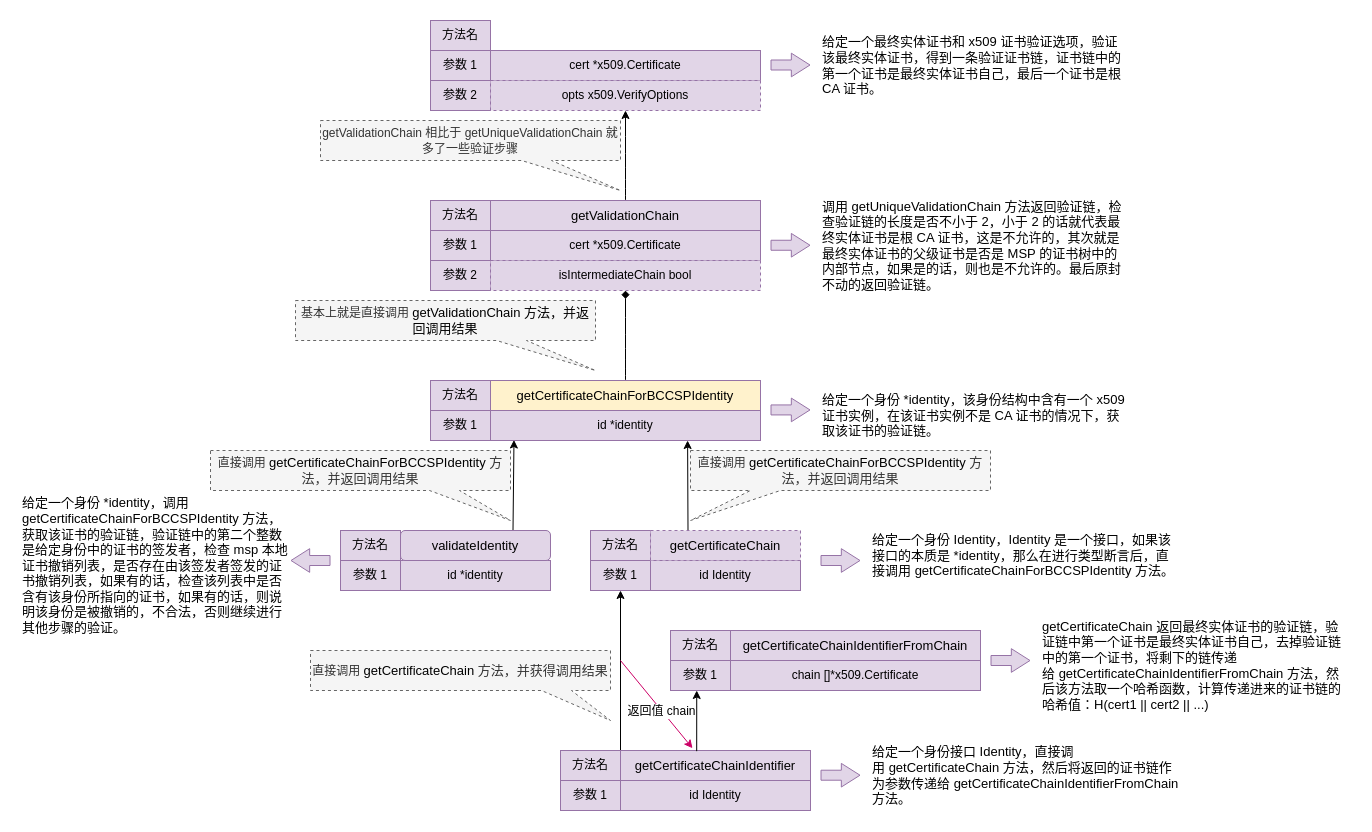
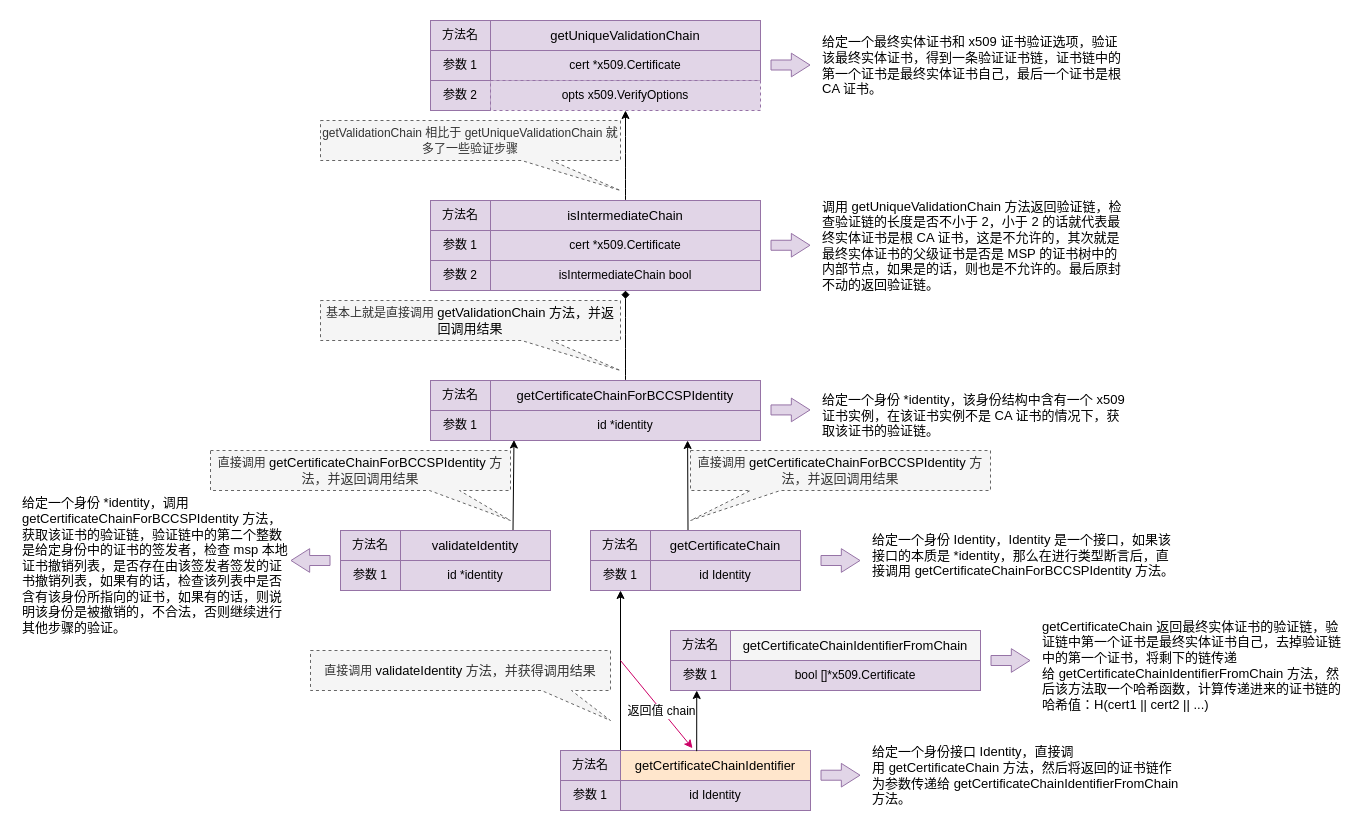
+ <mxCell id="6" value="&lt;span style=&quot;font-size: 13px;&quot;&gt;getUniqueValidationChain&lt;/span&gt;" style="rounded=0;whiteSpace=wrap;html=1;fontFamily=Helvetica;fontSize=12;fillColor=#e1d5e7;strokeColor=#9673a6;fillStyle=auto;" parent="1" vertex="1"><mxGeometry x="490" y="20" width="270" height="30" as="geometry" /></mxCell>
- <mxCell id="15" value="&lt;span style=&quot;font-size: 13px;&quot;&gt;getValidationChain&lt;/span&gt;" style="rounded=0;whiteSpace=wrap;html=1;fontFamily=Helvetica;fontSize=12;fillColor=#e1d5e7;strokeColor=#9673a6;fillStyle=auto;" parent="1" vertex="1"><mxGeometry x="490" y="200" width="270" height="30" as="geometry" /></mxCell>
+ <mxCell id="15" value="&lt;span style=&quot;font-size: 13px;&quot;&gt;isIntermediateChain&lt;/span&gt;" style="rounded=0;whiteSpace=wrap;html=1;fontFamily=Helvetica;fontSize=12;fillColor=#e1d5e7;strokeColor=#9673a6;fillStyle=auto;" parent="1" vertex="1"><mxGeometry x="490" y="200" width="270" height="30" as="geometry" /></mxCell>
- <mxCell id="19" value="isIntermediateChain bool" style="rounded=0;whiteSpace=wrap;html=1;fontFamily=Helvetica;fontSize=12;fillColor=#e1d5e7;strokeColor=#9673a6;fillStyle=auto;dashed=1;" parent="1" vertex="1"><mxGeometry x="490" y="260" width="270" height="30" as="geometry" /></mxCell>
+ <mxCell id="19" value="isIntermediateChain bool" style="rounded=0;whiteSpace=wrap;html=1;fontFamily=Helvetica;fontSize=12;fillColor=#e1d5e7;strokeColor=#9673a6;fillStyle=auto;" parent="1" vertex="1"><mxGeometry x="490" y="260" width="270" height="30" as="geometry" /></mxCell>
- <mxCell id="30" value="&lt;font style=&quot;border-color: var(--border-color); font-size: 12px;&quot;&gt;基本上就是直接调用&amp;nbsp;&lt;/font&gt;&lt;span style=&quot;border-color: var(--border-color); color: rgb(0, 0, 0);&quot;&gt;getValidationChain 方法，并返回调用结果&lt;/span&gt;" style="shape=callout;whiteSpace=wrap;html=1;perimeter=calloutPerimeter;fontFamily=Helvetica;fontSize=13;position2=1;size=30;position=0.67;fillColor=#f5f5f5;strokeColor=#666666;fontColor=#333333;dashed=1;base=30;" parent="1" vertex="1"><mxGeometry x="295" y="300" width="300" height="70" as="geometry" /></mxCell>
+ <mxCell id="30" value="&lt;font style=&quot;border-color: var(--border-color); font-size: 12px;&quot;&gt;基本上就是直接调用&amp;nbsp;&lt;/font&gt;&lt;span style=&quot;border-color: var(--border-color); color: rgb(0, 0, 0);&quot;&gt;getValidationChain 方法，并返回调用结果&lt;/span&gt;" style="shape=callout;whiteSpace=wrap;html=1;perimeter=calloutPerimeter;fontFamily=Helvetica;fontSize=13;position2=1;size=30;position=0.67;fillColor=#f5f5f5;strokeColor=#666666;fontColor=#333333;dashed=1;base=30;" parent="1" vertex="1"><mxGeometry x="320" y="300" width="300" height="70" as="geometry" /></mxCell>
- <mxCell id="28" value="&lt;span style=&quot;font-size: 13px;&quot;&gt;getCertificateChainForBCCSPIdentity&lt;/span&gt;" style="rounded=0;whiteSpace=wrap;html=1;fontFamily=Helvetica;fontSize=12;fillColor=#fff2cc;strokeColor=#9673a6;fillStyle=auto;" parent="1" vertex="1"><mxGeometry x="490" y="380" width="270" height="30" as="geometry" /></mxCell>
+ <mxCell id="28" value="&lt;span style=&quot;font-size: 13px;&quot;&gt;getCertificateChainForBCCSPIdentity&lt;/span&gt;" style="rounded=0;whiteSpace=wrap;html=1;fontFamily=Helvetica;fontSize=12;fillColor=#e1d5e7;strokeColor=#9673a6;fillStyle=auto;" parent="1" vertex="1"><mxGeometry x="490" y="380" width="270" height="30" as="geometry" /></mxCell>
- <mxCell id="63" value="&lt;span style=&quot;font-size: 13px;&quot;&gt;validateIdentity&lt;/span&gt;" style="whiteSpace=wrap;html=1;fontFamily=Helvetica;fontSize=12;fillColor=#e1d5e7;strokeColor=#9673a6;fillStyle=auto;rounded=1;" parent="1" vertex="1"><mxGeometry x="400" y="530" width="150" height="30" as="geometry" /></mxCell>
+ <mxCell id="63" value="&lt;span style=&quot;font-size: 13px;&quot;&gt;validateIdentity&lt;/span&gt;" style="rounded=0;whiteSpace=wrap;html=1;fontFamily=Helvetica;fontSize=12;fillColor=#e1d5e7;strokeColor=#9673a6;fillStyle=auto;" parent="1" vertex="1"><mxGeometry x="400" y="530" width="150" height="30" as="geometry" /></mxCell>
- <mxCell id="37" value="&lt;span style=&quot;font-size: 13px;&quot;&gt;getCertificateChain&lt;/span&gt;" style="rounded=0;whiteSpace=wrap;html=1;fontFamily=Helvetica;fontSize=12;fillColor=#e1d5e7;strokeColor=#9673a6;fillStyle=auto;dashed=1;" parent="1" vertex="1"><mxGeometry x="650" y="530" width="150" height="30" as="geometry" /></mxCell>
+ <mxCell id="37" value="&lt;span style=&quot;font-size: 13px;&quot;&gt;getCertificateChain&lt;/span&gt;" style="rounded=0;whiteSpace=wrap;html=1;fontFamily=Helvetica;fontSize=12;fillColor=#e1d5e7;strokeColor=#9673a6;fillStyle=auto;" parent="1" vertex="1"><mxGeometry x="650" y="530" width="150" height="30" as="geometry" /></mxCell>
- <mxCell id="51" value="&lt;span style=&quot;font-size: 13px;&quot;&gt;getCertificateChainIdentifierFromChain&lt;/span&gt;" style="rounded=0;whiteSpace=wrap;html=1;fontFamily=Helvetica;fontSize=12;fillColor=#e1d5e7;strokeColor=#9673a6;fillStyle=auto;" parent="1" vertex="1"><mxGeometry x="730" y="630" width="250" height="30" as="geometry" /></mxCell>
+ <mxCell id="51" value="&lt;span style=&quot;font-size: 13px;&quot;&gt;getCertificateChainIdentifierFromChain&lt;/span&gt;" style="rounded=0;whiteSpace=wrap;html=1;fontFamily=Helvetica;fontSize=12;fillColor=#f5f5f5;strokeColor=#9673a6;fillStyle=auto;" parent="1" vertex="1"><mxGeometry x="730" y="630" width="250" height="30" as="geometry" /></mxCell>
- <mxCell id="74" value="&lt;font style=&quot;border-color: var(--border-color); color: rgb(51, 51, 51);&quot;&gt;直接调用&amp;nbsp;&lt;/font&gt;&lt;span style=&quot;border-color: var(--border-color); font-size: 13px;&quot;&gt;&lt;span style=&quot;color: rgb(0, 0, 0);&quot;&gt;getCertificateChain&lt;/span&gt;&amp;nbsp;方法，并获得调用结果&lt;/span&gt;" style="shape=callout;whiteSpace=wrap;html=1;perimeter=calloutPerimeter;fillStyle=auto;fontFamily=Helvetica;fontSize=12;position2=1;size=30;position=0.77;base=30;dashed=1;fillColor=#f5f5f5;fontColor=#333333;strokeColor=#666666;" parent="1" vertex="1"><mxGeometry y="650" width="300" height="70" as="geometry" x="310" /></mxCell>
+ <mxCell id="74" value="&lt;font style=&quot;border-color: var(--border-color); color: rgb(51, 51, 51);&quot;&gt;直接调用&amp;nbsp;&lt;/font&gt;&lt;span style=&quot;border-color: var(--border-color); font-size: 13px;&quot;&gt;&lt;span style=&quot;color: rgb(0, 0, 0);&quot;&gt;validateIdentity&lt;/span&gt;&amp;nbsp;方法，并获得调用结果&lt;/span&gt;" style="shape=callout;whiteSpace=wrap;html=1;perimeter=calloutPerimeter;fillStyle=auto;fontFamily=Helvetica;fontSize=12;position2=1;size=30;position=0.77;base=30;dashed=1;fillColor=#f5f5f5;fontColor=#333333;strokeColor=#666666;" parent="1" vertex="1"><mxGeometry y="650" width="300" height="70" as="geometry" x="310" /></mxCell>
- <mxCell id="48" value="chain []*x509.Certificate" style="rounded=0;whiteSpace=wrap;html=1;fontFamily=Helvetica;fontSize=12;fillColor=#e1d5e7;strokeColor=#9673a6;fillStyle=auto;" parent="1" vertex="1"><mxGeometry x="730" y="660" width="250" height="30" as="geometry" /></mxCell>
+ <mxCell id="48" value="bool []*x509.Certificate" style="rounded=0;whiteSpace=wrap;html=1;fontFamily=Helvetica;fontSize=12;fillColor=#e1d5e7;strokeColor=#9673a6;fillStyle=auto;" parent="1" vertex="1"><mxGeometry x="730" y="660" width="250" height="30" as="geometry" /></mxCell>
- <mxCell id="45" value="&lt;span style=&quot;font-size: 13px;&quot;&gt;getCertificateChainIdentifier&lt;/span&gt;" style="rounded=0;whiteSpace=wrap;html=1;fontFamily=Helvetica;fontSize=12;fillColor=#e1d5e7;strokeColor=#9673a6;fillStyle=auto;" parent="1" vertex="1"><mxGeometry x="620" y="750" width="190" height="30" as="geometry" /></mxCell>
+ <mxCell id="45" value="&lt;span style=&quot;font-size: 13px;&quot;&gt;getCertificateChainIdentifier&lt;/span&gt;" style="rounded=0;whiteSpace=wrap;html=1;fontFamily=Helvetica;fontSize=12;fillColor=#ffe6cc;strokeColor=#9673a6;fillStyle=auto;" parent="1" vertex="1"><mxGeometry x="620" y="750" width="190" height="30" as="geometry" /></mxCell>
